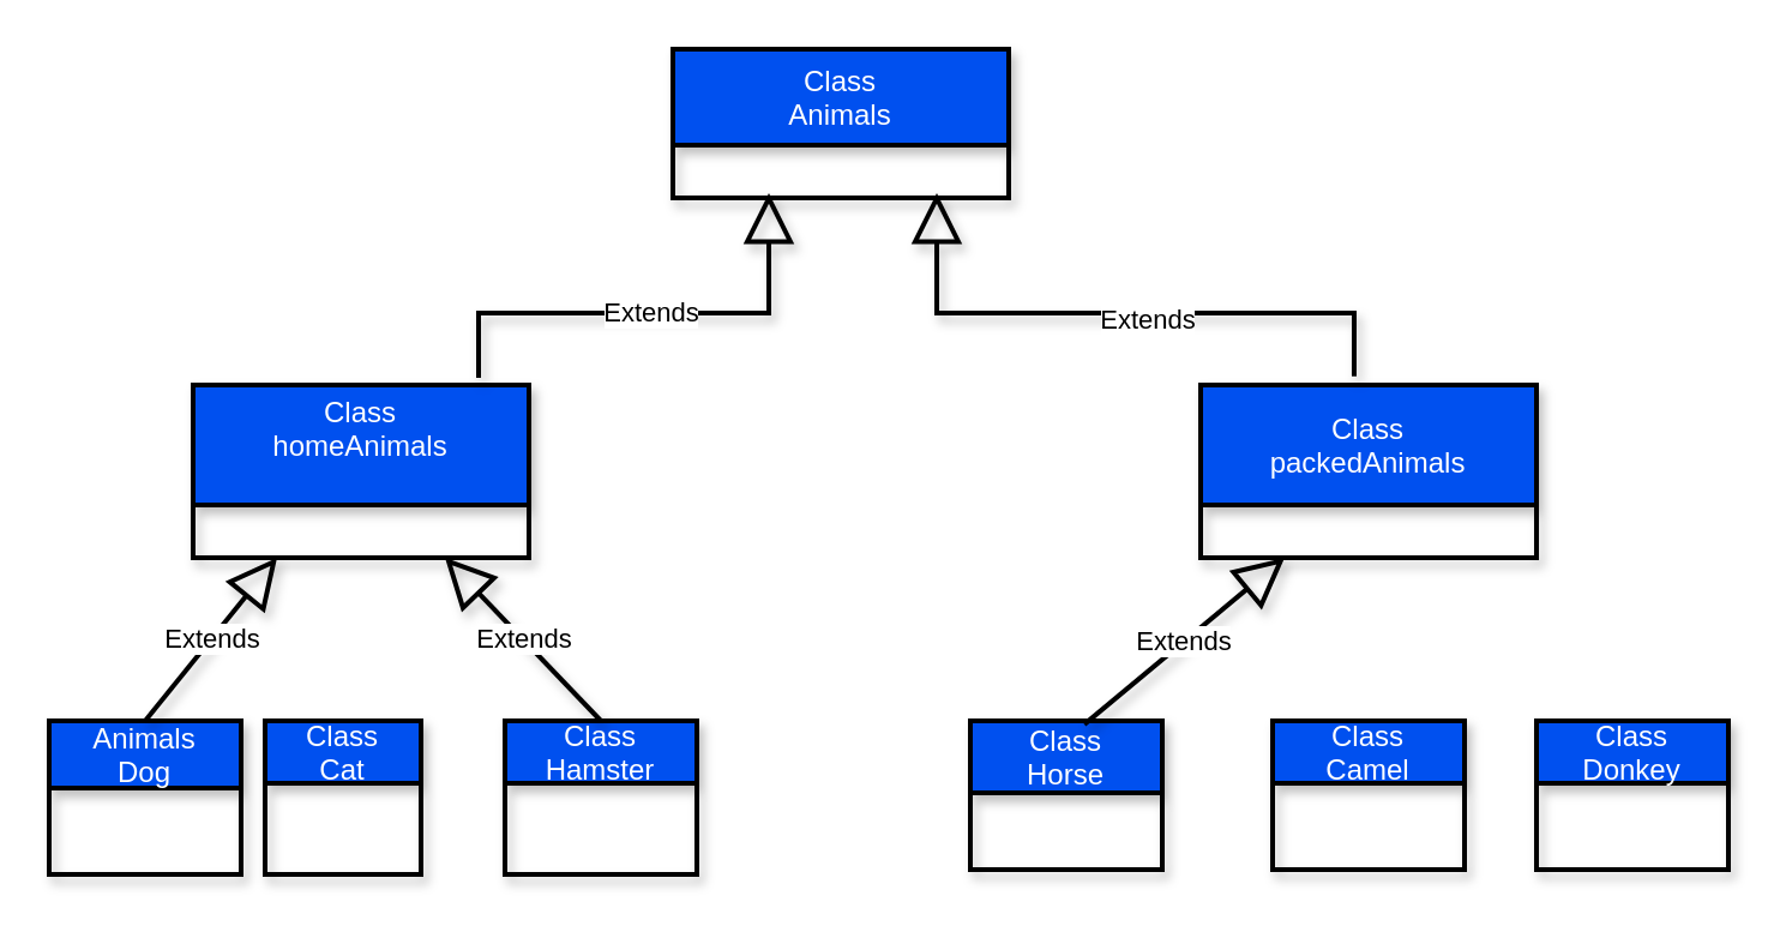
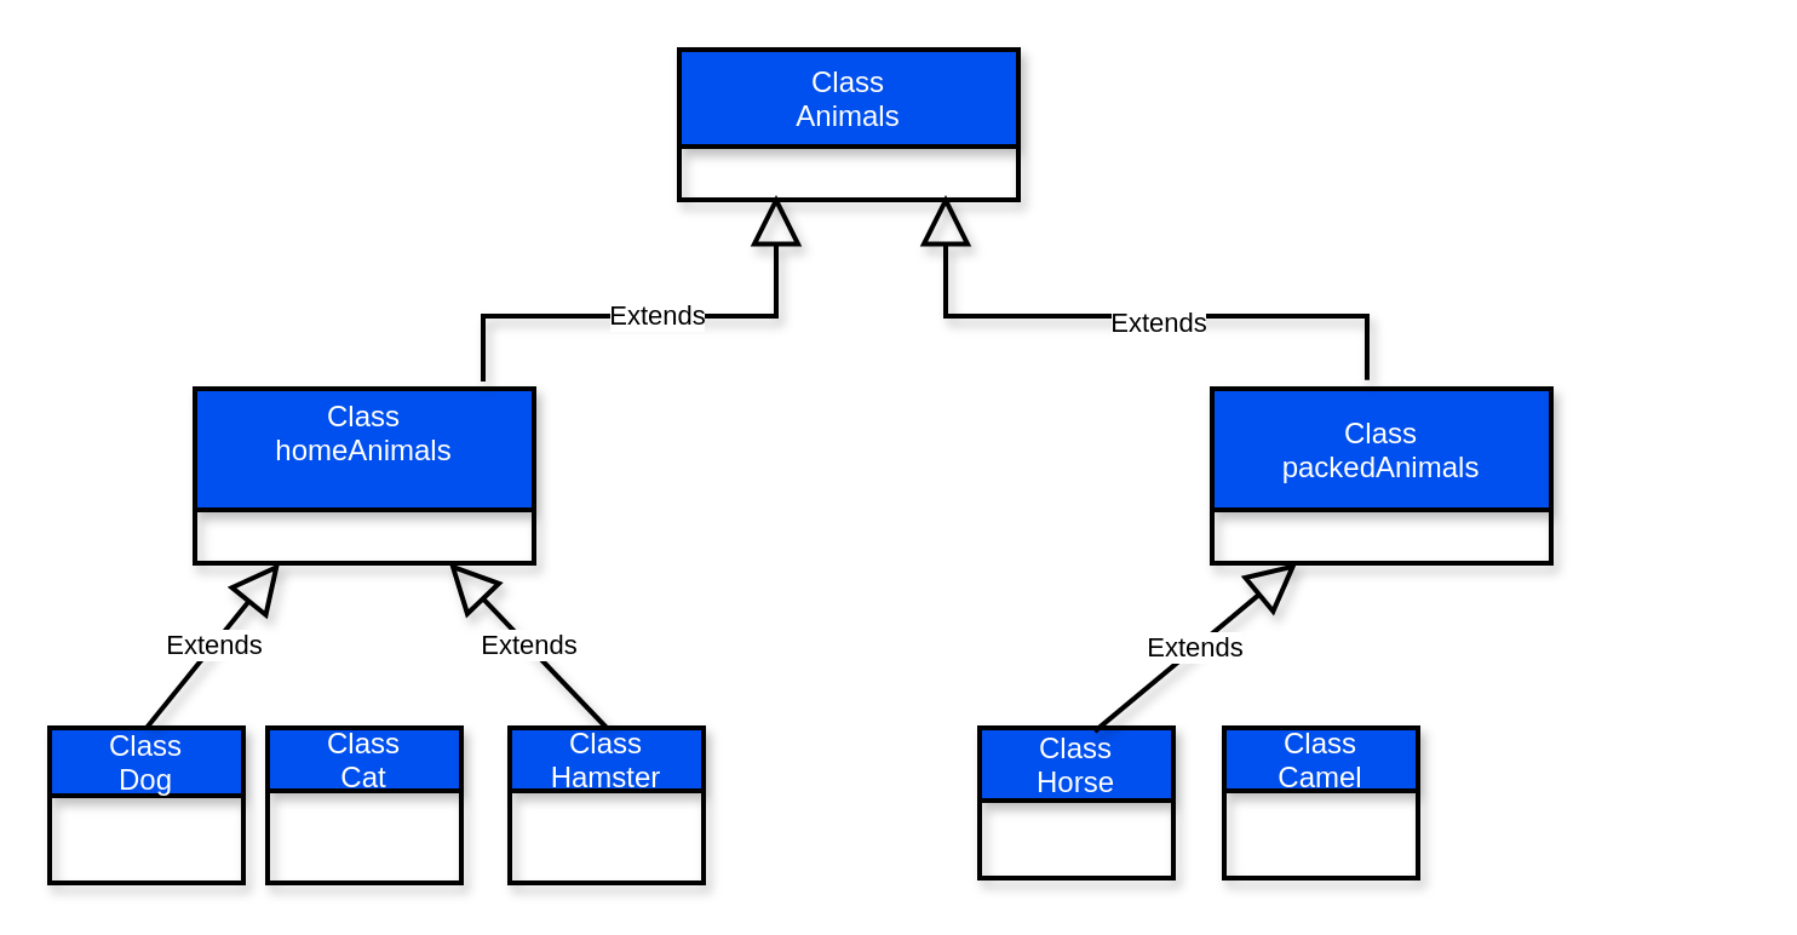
- <mxCell id="7" value="Animals&#10; Dog" style="swimlane;fontStyle=0;childLayout=stackLayout;horizontal=1;startSize=28;fillColor=#0050ef;horizontalStack=0;resizeParent=1;resizeParentMax=0;resizeLast=0;collapsible=1;marginBottom=0;fontColor=#ffffff;strokeColor=default;swimlaneLine=1;sketch=0;shadow=1;strokeWidth=2;" vertex="1" parent="1"><mxGeometry x="20" y="300" width="80" height="64" as="geometry" /></mxCell>
+ <mxCell id="7" value="Class&#10; Dog" style="swimlane;fontStyle=0;childLayout=stackLayout;horizontal=1;startSize=28;fillColor=#0050ef;horizontalStack=0;resizeParent=1;resizeParentMax=0;resizeLast=0;collapsible=1;marginBottom=0;fontColor=#ffffff;strokeColor=default;swimlaneLine=1;sketch=0;shadow=1;strokeWidth=2;" vertex="1" parent="1"><mxGeometry x="20" y="300" width="80" height="64" as="geometry" /></mxCell>
- <mxCell id="11" value="Class&#10; Camel" style="swimlane;fontStyle=0;childLayout=stackLayout;horizontal=1;startSize=26;fillColor=#0050ef;horizontalStack=0;resizeParent=1;resizeParentMax=0;resizeLast=0;collapsible=1;marginBottom=0;fontColor=#ffffff;strokeColor=default;swimlaneLine=1;sketch=0;shadow=1;strokeWidth=2;" vertex="1" parent="1"><mxGeometry x="530" y="300" width="80" height="62" as="geometry" /></mxCell>
+ <mxCell id="11" value="Class&#10; Camel" style="swimlane;fontStyle=0;childLayout=stackLayout;horizontal=1;startSize=26;fillColor=#0050ef;horizontalStack=0;resizeParent=1;resizeParentMax=0;resizeLast=0;collapsible=1;marginBottom=0;fontColor=#ffffff;strokeColor=default;swimlaneLine=1;sketch=0;shadow=1;strokeWidth=2;" vertex="1" parent="1"><mxGeometry x="505" y="300" width="80" height="62" as="geometry" /></mxCell>
- <mxCell id="12" value="Class&#10; Donkey" style="swimlane;fontStyle=0;childLayout=stackLayout;horizontal=1;startSize=26;fillColor=#0050ef;horizontalStack=0;resizeParent=1;resizeParentMax=0;resizeLast=0;collapsible=1;marginBottom=0;fontColor=#ffffff;strokeColor=default;swimlaneLine=1;sketch=0;shadow=1;strokeWidth=2;" vertex="1" parent="1"><mxGeometry x="640" y="300" width="80" height="62" as="geometry" /></mxCell>
- <mxCell id="8" value="Class&#10; Cat" style="swimlane;fontStyle=0;childLayout=stackLayout;horizontal=1;startSize=26;fillColor=#0050ef;horizontalStack=0;resizeParent=1;resizeParentMax=0;resizeLast=0;collapsible=1;marginBottom=0;fontColor=#ffffff;strokeColor=default;swimlaneLine=1;sketch=0;shadow=1;strokeWidth=2;" vertex="1" parent="1"><mxGeometry x="110" y="300" width="65" height="64" as="geometry" /></mxCell>
+ <mxCell id="8" value="Class&#10; Cat" style="swimlane;fontStyle=0;childLayout=stackLayout;horizontal=1;startSize=26;fillColor=#0050ef;horizontalStack=0;resizeParent=1;resizeParentMax=0;resizeLast=0;collapsible=1;marginBottom=0;fontColor=#ffffff;strokeColor=default;swimlaneLine=1;sketch=0;shadow=1;strokeWidth=2;" vertex="1" parent="1"><mxGeometry x="110" y="300" width="80" height="64" as="geometry" /></mxCell>
